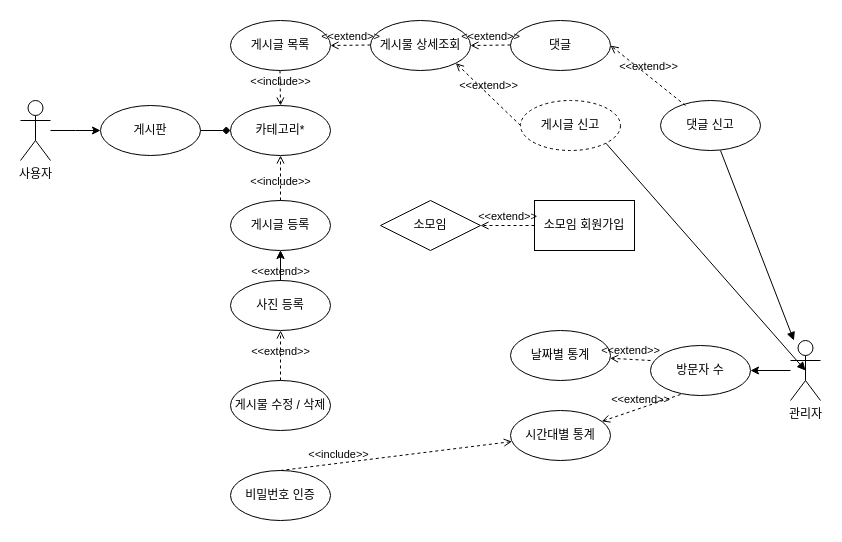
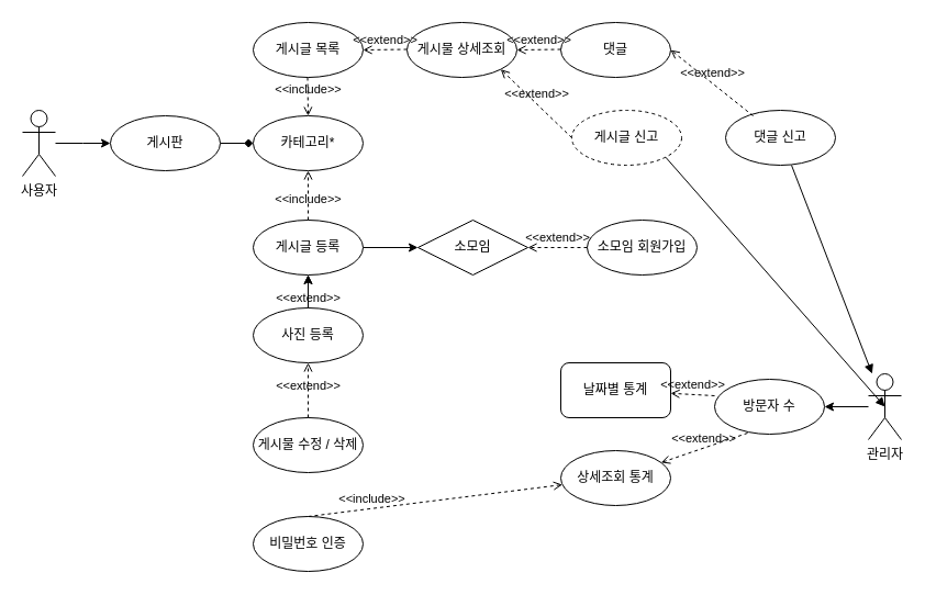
+ <mxCell id="14" value="" style="edgeStyle=orthogonalEdgeStyle;rounded=0;orthogonalLoop=1;jettySize=auto;html=1;" edge="1" parent="1" source="15" target="20"><mxGeometry relative="1" as="geometry" /></mxCell>
- <mxCell id="21" value="소모임 회원가입" style="html=1;whiteSpace=wrap;rounded=0;" vertex="1" parent="1"><mxGeometry x="534" y="200" width="100" height="50" as="geometry" /></mxCell>
+ <mxCell id="21" value="소모임 회원가입" style="ellipse;html=1;whiteSpace=wrap;" vertex="1" parent="1"><mxGeometry x="534" y="200" width="100" height="50" as="geometry" /></mxCell>
- <mxCell id="23" value="날짜별 통계" style="ellipse;html=1;whiteSpace=wrap;" vertex="1" parent="1"><mxGeometry x="510" y="330" width="100" height="50" as="geometry" /></mxCell>
+ <mxCell id="23" value="날짜별 통계" style="html=1;whiteSpace=wrap;rounded=1;" vertex="1" parent="1"><mxGeometry x="510" y="330" width="100" height="50" as="geometry" /></mxCell>
- <mxCell id="24" value="시간대별 통계" style="ellipse;html=1;whiteSpace=wrap;" vertex="1" parent="1"><mxGeometry x="510" y="410" width="100" height="50" as="geometry" /></mxCell>
+ <mxCell id="24" value="상세조회 통계" style="ellipse;html=1;whiteSpace=wrap;" vertex="1" parent="1"><mxGeometry x="510" y="410" width="100" height="50" as="geometry" /></mxCell>
